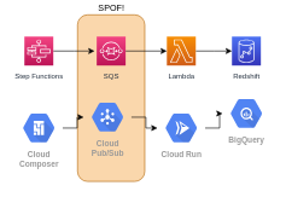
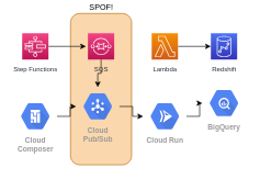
- <mxCell id="3" value="" style="edgeStyle=orthogonalEdgeStyle;rounded=0;orthogonalLoop=1;jettySize=auto;html=1;strokeColor=#000000;entryX=0;entryY=0.5;entryDx=0;entryDy=0;entryPerimeter=0;" parent="1" source="4" target="8" edge="1"><mxGeometry relative="1" as="geometry" /></mxCell>
+ <mxCell id="3" value="" style="edgeStyle=orthogonalEdgeStyle;rounded=0;orthogonalLoop=1;jettySize=auto;html=1;strokeColor=#000000;" parent="1" source="4" target="15" edge="1"><mxGeometry relative="1" as="geometry" /></mxCell>
